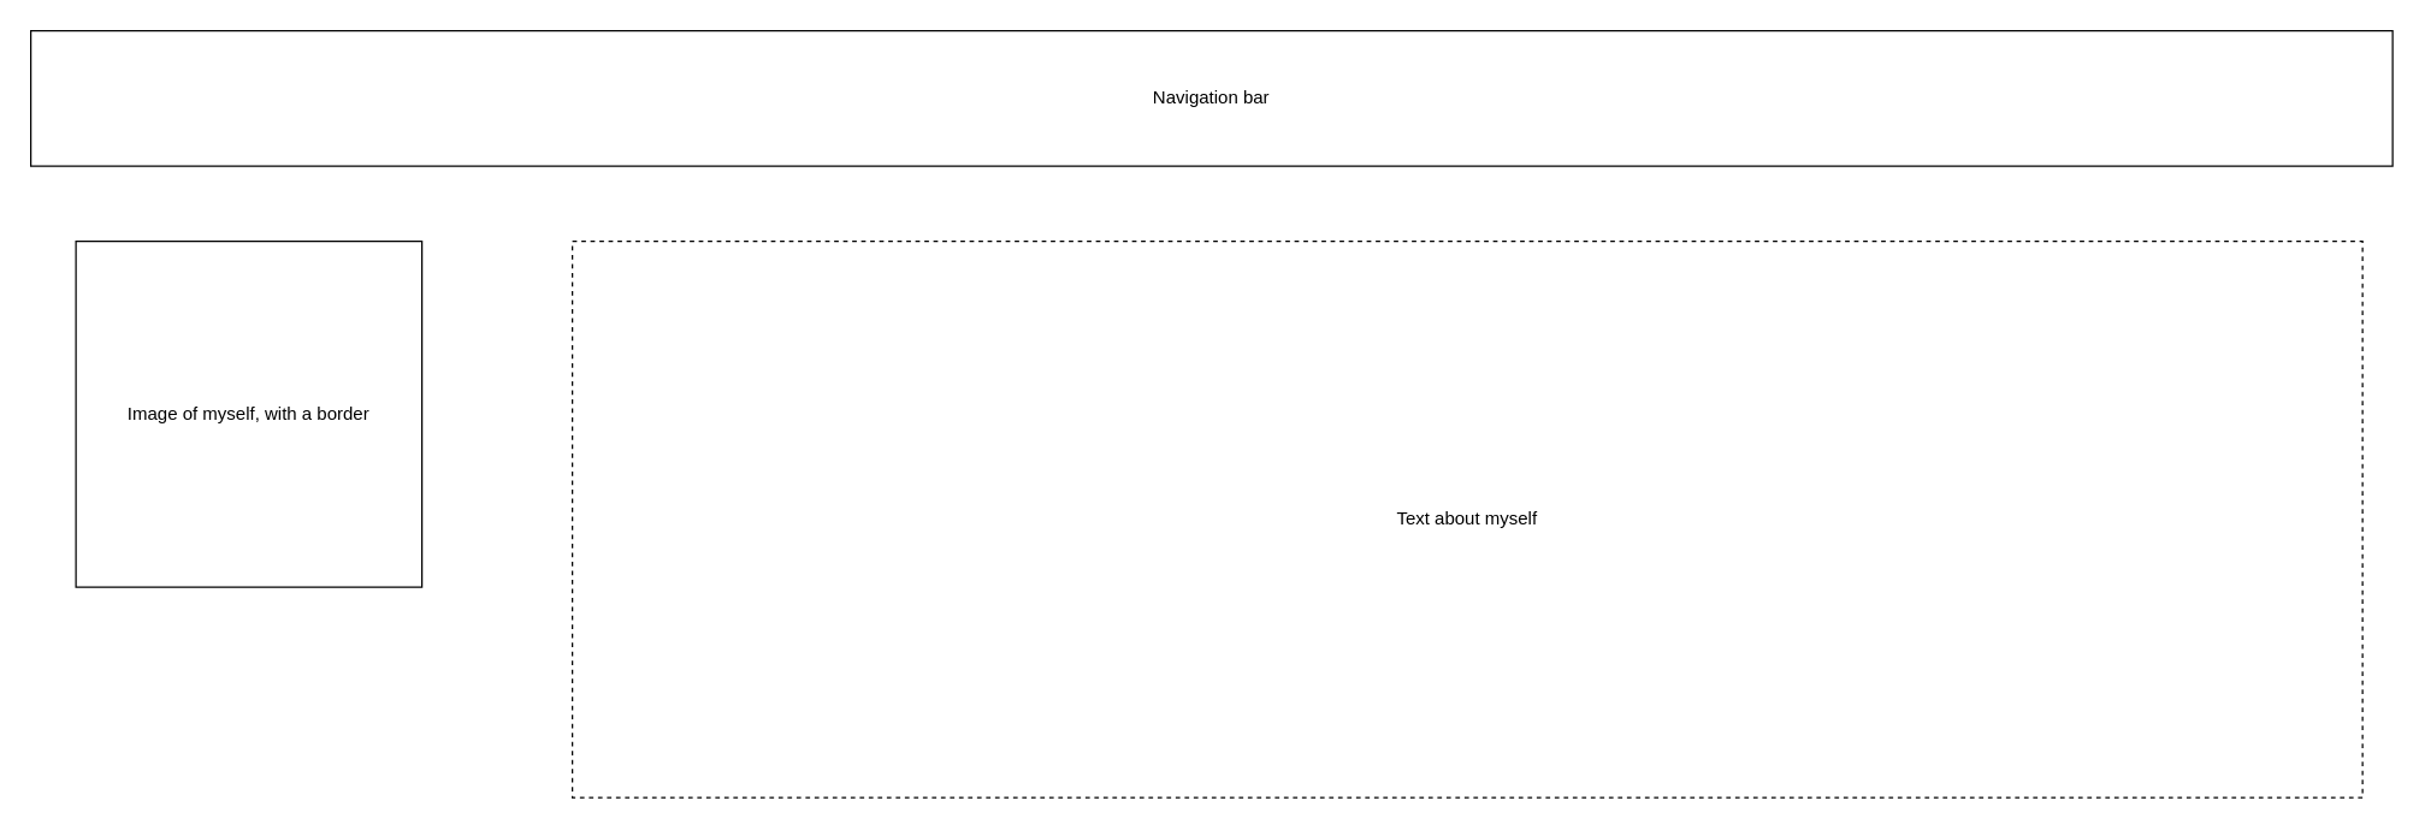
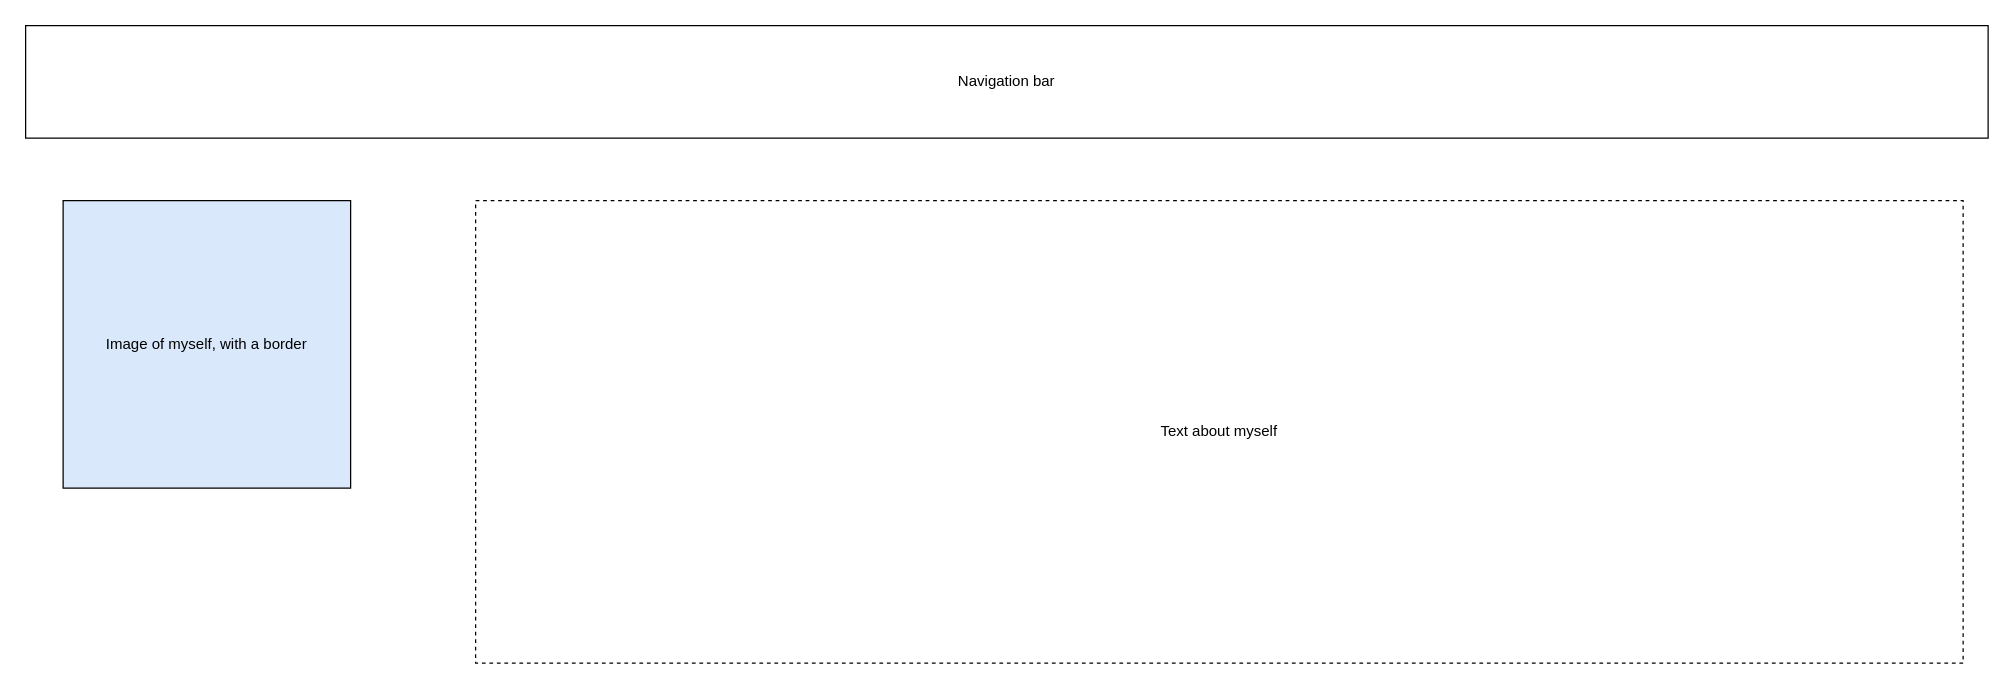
- <mxCell id="2" value="Image of myself, with a border" style="whiteSpace=wrap;html=1;aspect=fixed;" vertex="1" parent="1"><mxGeometry x="50" y="160" width="230" height="230" as="geometry" /></mxCell>
+ <mxCell id="2" value="Image of myself, with a border" style="whiteSpace=wrap;html=1;aspect=fixed;fillColor=#dae8fc;" vertex="1" parent="1"><mxGeometry x="50" y="160" width="230" height="230" as="geometry" /></mxCell>
